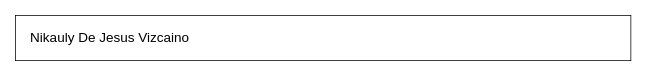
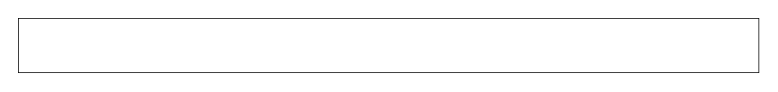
- <mxCell id="3" value="&lt;font style=&quot;font-size: 18px;&quot;&gt;Nikauly De Jesus Vizcaino&lt;/font&gt;" style="text;html=1;align=center;verticalAlign=middle;whiteSpace=wrap;rounded=0;" vertex="1" parent="1"><mxGeometry x="26" width="240" height="60" as="geometry" y="20" /></mxCell>
